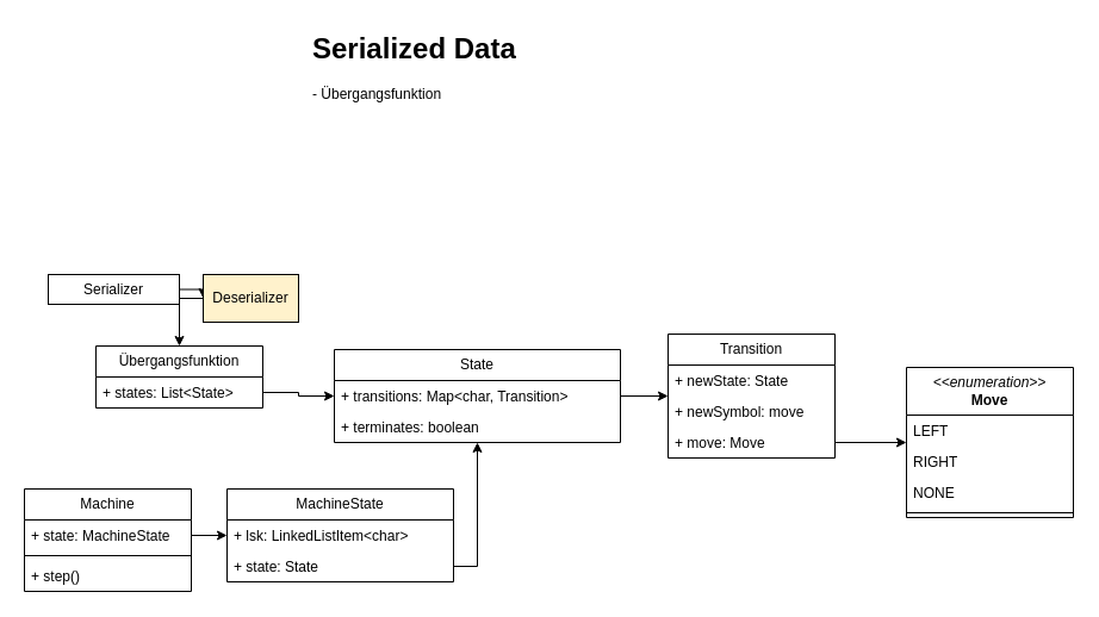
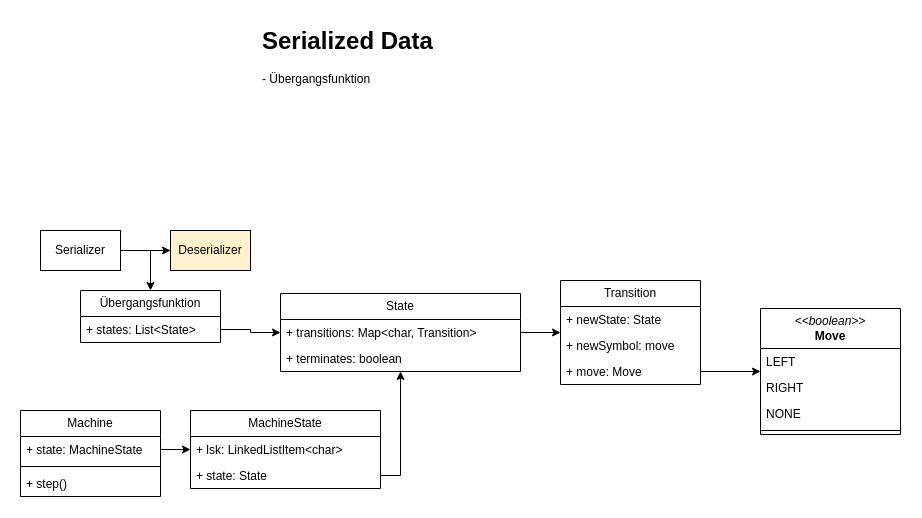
- <mxCell id="3" value="Serializer" style="rounded=0;whiteSpace=wrap;html=1;" vertex="1" parent="1"><mxGeometry x="40" y="230" width="110" height="25" as="geometry" /></mxCell>
+ <mxCell id="3" value="Serializer" style="rounded=0;whiteSpace=wrap;html=1;" vertex="1" parent="1"><mxGeometry x="40" y="230" width="80" height="40" as="geometry" /></mxCell>
- <mxCell id="4" value="&lt;div&gt;&lt;i&gt;&amp;lt;&amp;lt;enumeration&amp;gt;&amp;gt;&lt;/i&gt;&lt;/div&gt;&lt;b&gt;Move&lt;/b&gt;" style="swimlane;fontStyle=0;childLayout=stackLayout;horizontal=1;startSize=40;fillColor=none;horizontalStack=0;resizeParent=1;resizeParentMax=0;resizeLast=0;collapsible=1;marginBottom=0;whiteSpace=wrap;html=1;" vertex="1" parent="1"><mxGeometry x="760" y="308" width="140" height="126" as="geometry"><mxRectangle x="440" y="240" width="140" height="40" as="alternateBounds" /></mxGeometry></mxCell>
+ <mxCell id="4" value="&lt;div&gt;&lt;i&gt;&amp;lt;&amp;lt;boolean&amp;gt;&amp;gt;&lt;/i&gt;&lt;/div&gt;&lt;b&gt;Move&lt;/b&gt;" style="swimlane;fontStyle=0;childLayout=stackLayout;horizontal=1;startSize=40;fillColor=none;horizontalStack=0;resizeParent=1;resizeParentMax=0;resizeLast=0;collapsible=1;marginBottom=0;whiteSpace=wrap;html=1;" vertex="1" parent="1"><mxGeometry x="760" y="308" width="140" height="126" as="geometry"><mxRectangle x="440" y="240" width="140" height="40" as="alternateBounds" /></mxGeometry></mxCell>
